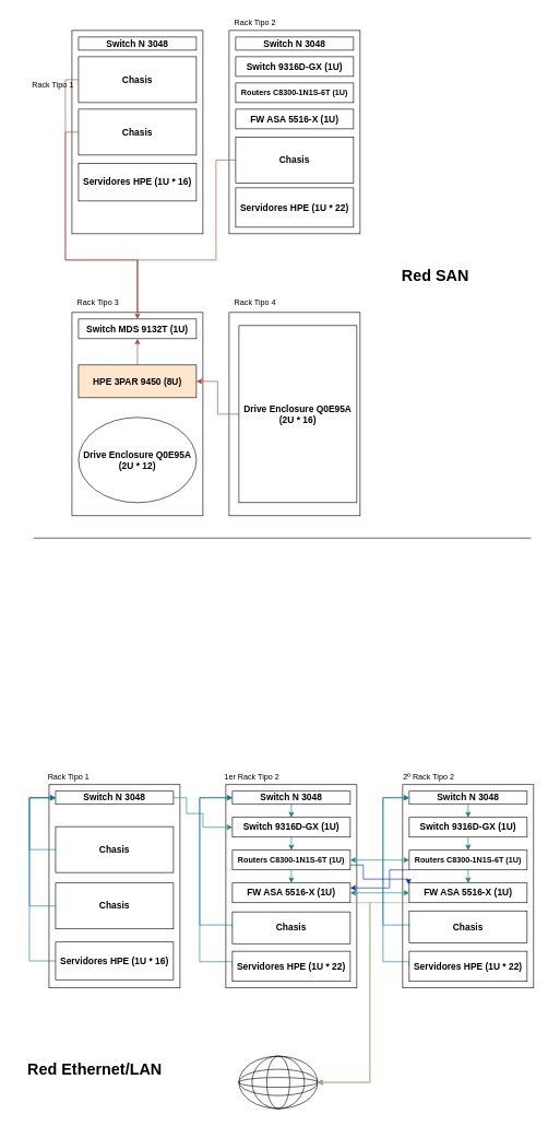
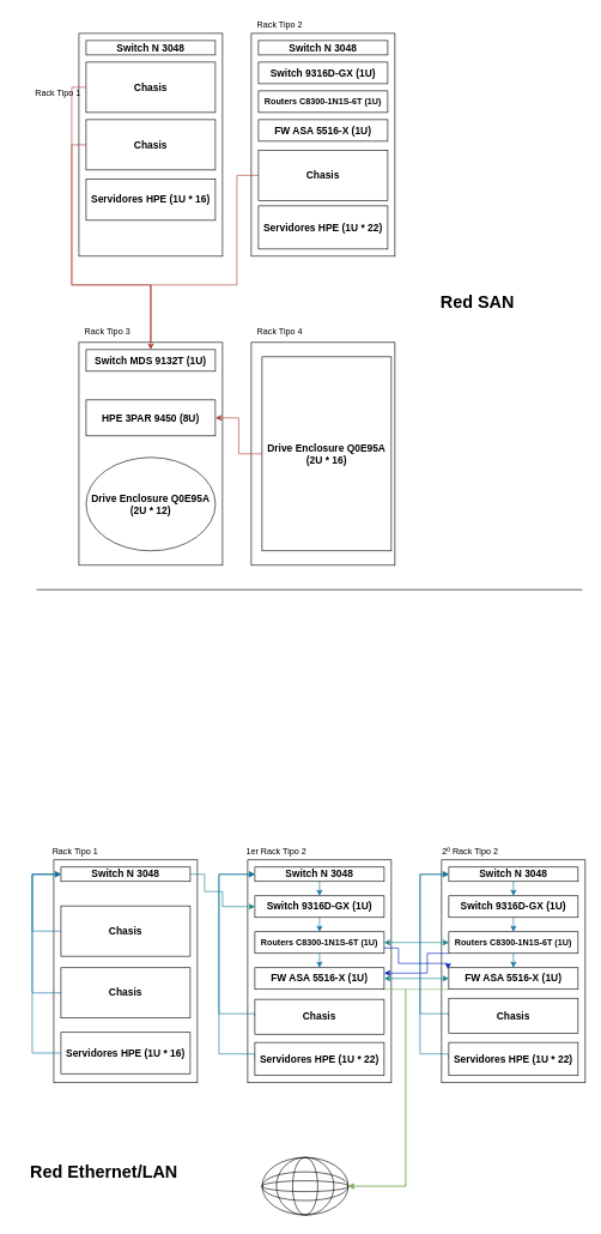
- <mxCell id="27" style="edgeStyle=orthogonalEdgeStyle;rounded=0;orthogonalLoop=1;jettySize=auto;html=1;exitX=0.5;exitY=0;exitDx=0;exitDy=0;entryX=0.5;entryY=1;entryDx=0;entryDy=0;fillColor=#fad9d5;strokeColor=#ae4132;" edge="1" parent="1" source="28" target="26"><mxGeometry relative="1" as="geometry" /></mxCell>
- <mxCell id="28" value="&lt;h3&gt;HPE 3PAR 9450 (8U)&lt;br&gt;&lt;/h3&gt;" style="rounded=0;whiteSpace=wrap;html=1;fillColor=#ffe6cc;" vertex="1" parent="1"><mxGeometry x="119" y="556" width="180" height="50" as="geometry" /></mxCell>
+ <mxCell id="28" value="&lt;h3&gt;HPE 3PAR 9450 (8U)&lt;br&gt;&lt;/h3&gt;" style="rounded=0;whiteSpace=wrap;html=1;" vertex="1" parent="1"><mxGeometry x="119" y="556" width="180" height="50" as="geometry" /></mxCell>
